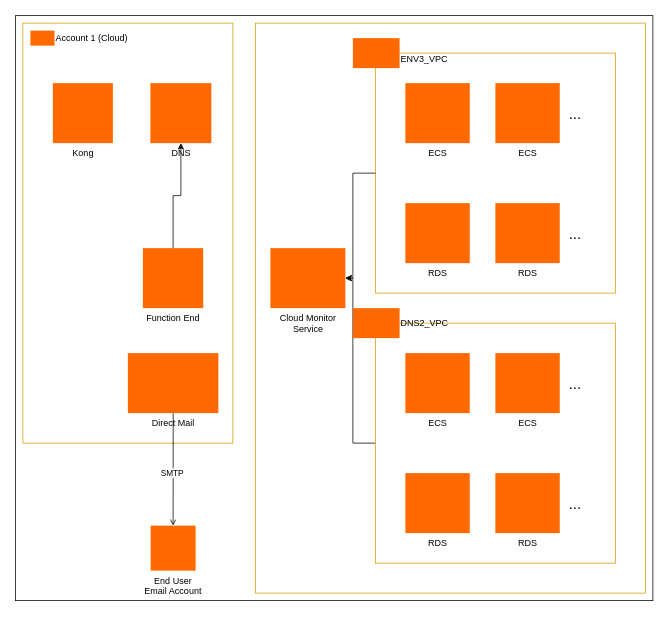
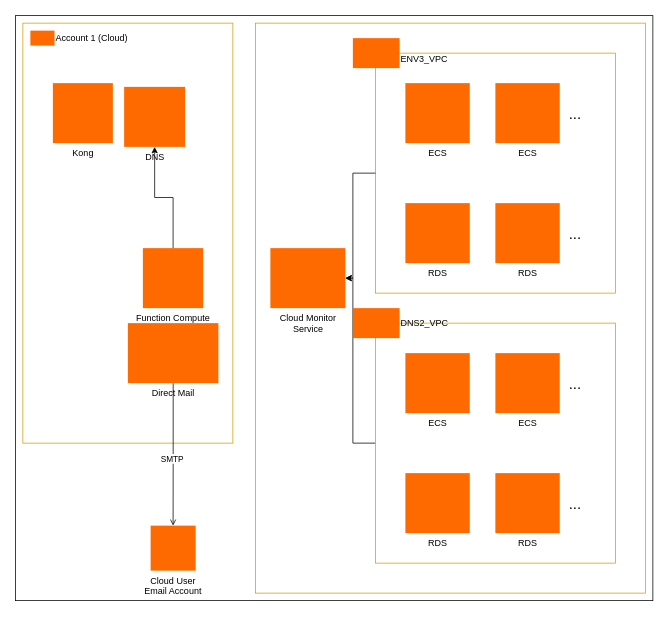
- <mxCell id="13" value="DNS" style="points=[];aspect=fixed;html=1;align=center;shadow=0;dashed=0;fillColor=#FF6A00;strokeColor=none;shape=mxgraph.alibaba_cloud.dns_domain_name_system;verticalAlign=top;fontFamily=Helvetica;fontSize=12;fontColor=default;labelPosition=center;verticalLabelPosition=bottom;" parent="1" vertex="1"><mxGeometry x="200" y="110" width="81.32" height="80" as="geometry" /></mxCell>
+ <mxCell id="13" value="DNS" style="points=[];aspect=fixed;html=1;align=center;shadow=0;dashed=0;fillColor=#FF6A00;strokeColor=none;shape=mxgraph.alibaba_cloud.dns_domain_name_system;verticalAlign=top;fontFamily=Helvetica;fontSize=12;fontColor=default;labelPosition=center;verticalLabelPosition=bottom;" parent="1" vertex="1"><mxGeometry x="165" y="115" width="81.32" height="80" as="geometry" /></mxCell>
- <mxCell id="18" value="Function End" style="points=[];aspect=fixed;html=1;align=center;shadow=0;dashed=0;fillColor=#FF6A00;strokeColor=none;shape=mxgraph.alibaba_cloud.fc_function_compute;verticalAlign=top;fontFamily=Helvetica;fontSize=12;fontColor=default;labelPosition=center;verticalLabelPosition=bottom;" parent="1" vertex="1"><mxGeometry x="190" y="330" width="80.46" height="80" as="geometry" /></mxCell>
+ <mxCell id="18" value="Function Compute" style="points=[];aspect=fixed;html=1;align=center;shadow=0;dashed=0;fillColor=#FF6A00;strokeColor=none;shape=mxgraph.alibaba_cloud.fc_function_compute;verticalAlign=top;fontFamily=Helvetica;fontSize=12;fontColor=default;labelPosition=center;verticalLabelPosition=bottom;" parent="1" vertex="1"><mxGeometry x="190" y="330" width="80.46" height="80" as="geometry" /></mxCell>
- <mxCell id="17" value="Direct Mail" style="points=[[0.5,0,0,0,0]];aspect=fixed;html=1;align=center;shadow=0;dashed=0;fillColor=#FF6A00;strokeColor=none;shape=mxgraph.alibaba_cloud.directmail;verticalAlign=top;labelPosition=center;verticalLabelPosition=bottom;" parent="1" vertex="1"><mxGeometry x="170" y="470" width="120.68" height="80" as="geometry" /></mxCell>
+ <mxCell id="17" value="Direct Mail" style="points=[[0.5,0,0,0,0]];aspect=fixed;html=1;align=center;shadow=0;dashed=0;fillColor=#FF6A00;strokeColor=none;shape=mxgraph.alibaba_cloud.directmail;verticalAlign=top;labelPosition=center;verticalLabelPosition=bottom;" parent="1" vertex="1"><mxGeometry x="170" y="430" width="120.68" height="80" as="geometry" /></mxCell>
- <mxCell id="32" value="End User&lt;div&gt;Email Account&lt;/div&gt;" style="points=[[0.5,0,0,0,0]];aspect=fixed;html=1;align=center;shadow=0;dashed=0;fillColor=#FF6A00;strokeColor=none;shape=mxgraph.alibaba_cloud.user;verticalAlign=top;labelPosition=center;verticalLabelPosition=bottom;" vertex="1" parent="1"><mxGeometry x="200.34" y="700" width="60" height="60" as="geometry" /></mxCell>
+ <mxCell id="32" value="Cloud User&lt;div&gt;Email Account&lt;/div&gt;" style="points=[[0.5,0,0,0,0]];aspect=fixed;html=1;align=center;shadow=0;dashed=0;fillColor=#FF6A00;strokeColor=none;shape=mxgraph.alibaba_cloud.user;verticalAlign=top;labelPosition=center;verticalLabelPosition=bottom;" vertex="1" parent="1"><mxGeometry x="200.34" y="700" width="60" height="60" as="geometry" /></mxCell>
